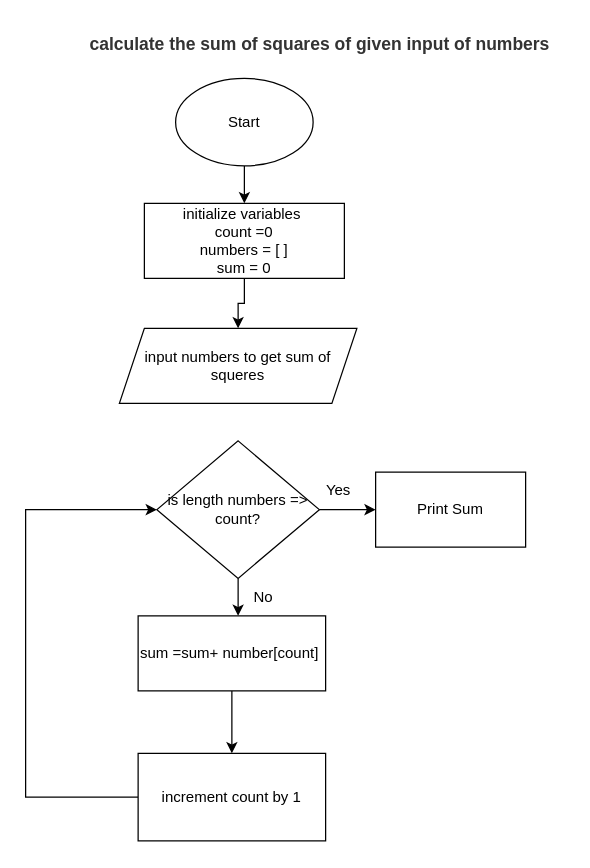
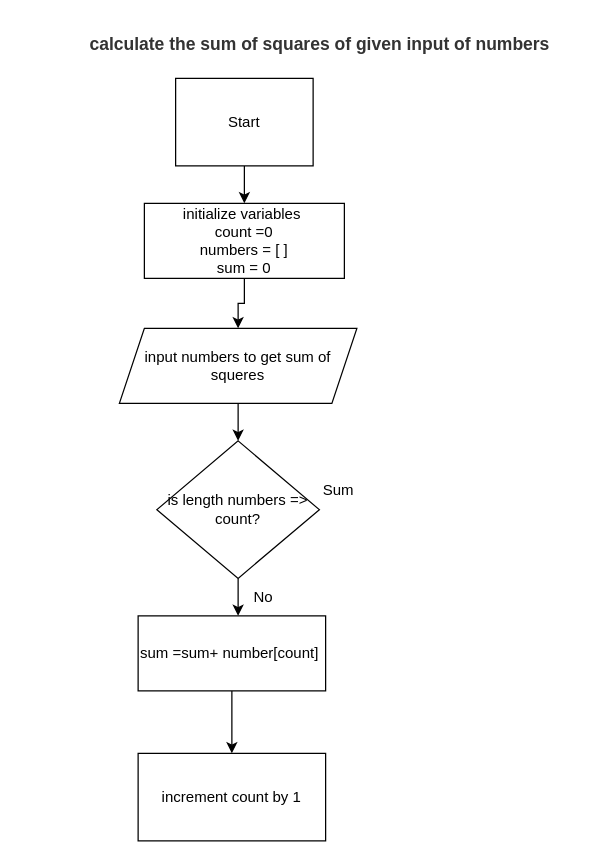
- <mxCell id="3" value="Start" style="ellipse;whiteSpace=wrap;html=1;" vertex="1" parent="1"><mxGeometry x="140" y="62" width="110" height="70" as="geometry" /></mxCell>
+ <mxCell id="3" value="Start" style="whiteSpace=wrap;html=1;rounded=0;" vertex="1" parent="1"><mxGeometry x="140" y="62" width="110" height="70" as="geometry" /></mxCell>
+ <mxCell id="4" value="" style="edgeStyle=orthogonalEdgeStyle;rounded=0;orthogonalLoop=1;jettySize=auto;html=1;" edge="1" parent="1" source="5" target="8"><mxGeometry relative="1" as="geometry" /></mxCell>
- <mxCell id="18" value="Yes" style="text;html=1;align=center;verticalAlign=middle;resizable=0;points=[];autosize=1;strokeColor=none;fillColor=none;" vertex="1" parent="1"><mxGeometry x="250" y="377" width="40" height="30" as="geometry" /></mxCell>
+ <mxCell id="18" value="Sum" style="text;html=1;align=center;verticalAlign=middle;resizable=0;points=[];autosize=1;strokeColor=none;fillColor=none;" vertex="1" parent="1"><mxGeometry x="250" y="377" width="40" height="30" as="geometry" /></mxCell>
- <mxCell id="7" style="edgeStyle=orthogonalEdgeStyle;rounded=0;orthogonalLoop=1;jettySize=auto;html=1;entryX=0;entryY=0.5;entryDx=0;entryDy=0;" edge="1" parent="1" source="8" target="15"><mxGeometry relative="1" as="geometry" /></mxCell>
- <mxCell id="15" value="Print Sum" style="rounded=0;whiteSpace=wrap;html=1;" vertex="1" parent="1"><mxGeometry x="300" y="377" width="120" height="60" as="geometry" /></mxCell>
- <mxCell id="13" style="edgeStyle=orthogonalEdgeStyle;rounded=0;orthogonalLoop=1;jettySize=auto;html=1;entryX=0;entryY=0.5;entryDx=0;entryDy=0;" edge="1" parent="1" source="14" target="8"><mxGeometry relative="1" as="geometry"><Array as="points"><mxPoint x="20" y="637" /><mxPoint x="20" y="407" /></Array></mxGeometry></mxCell>
